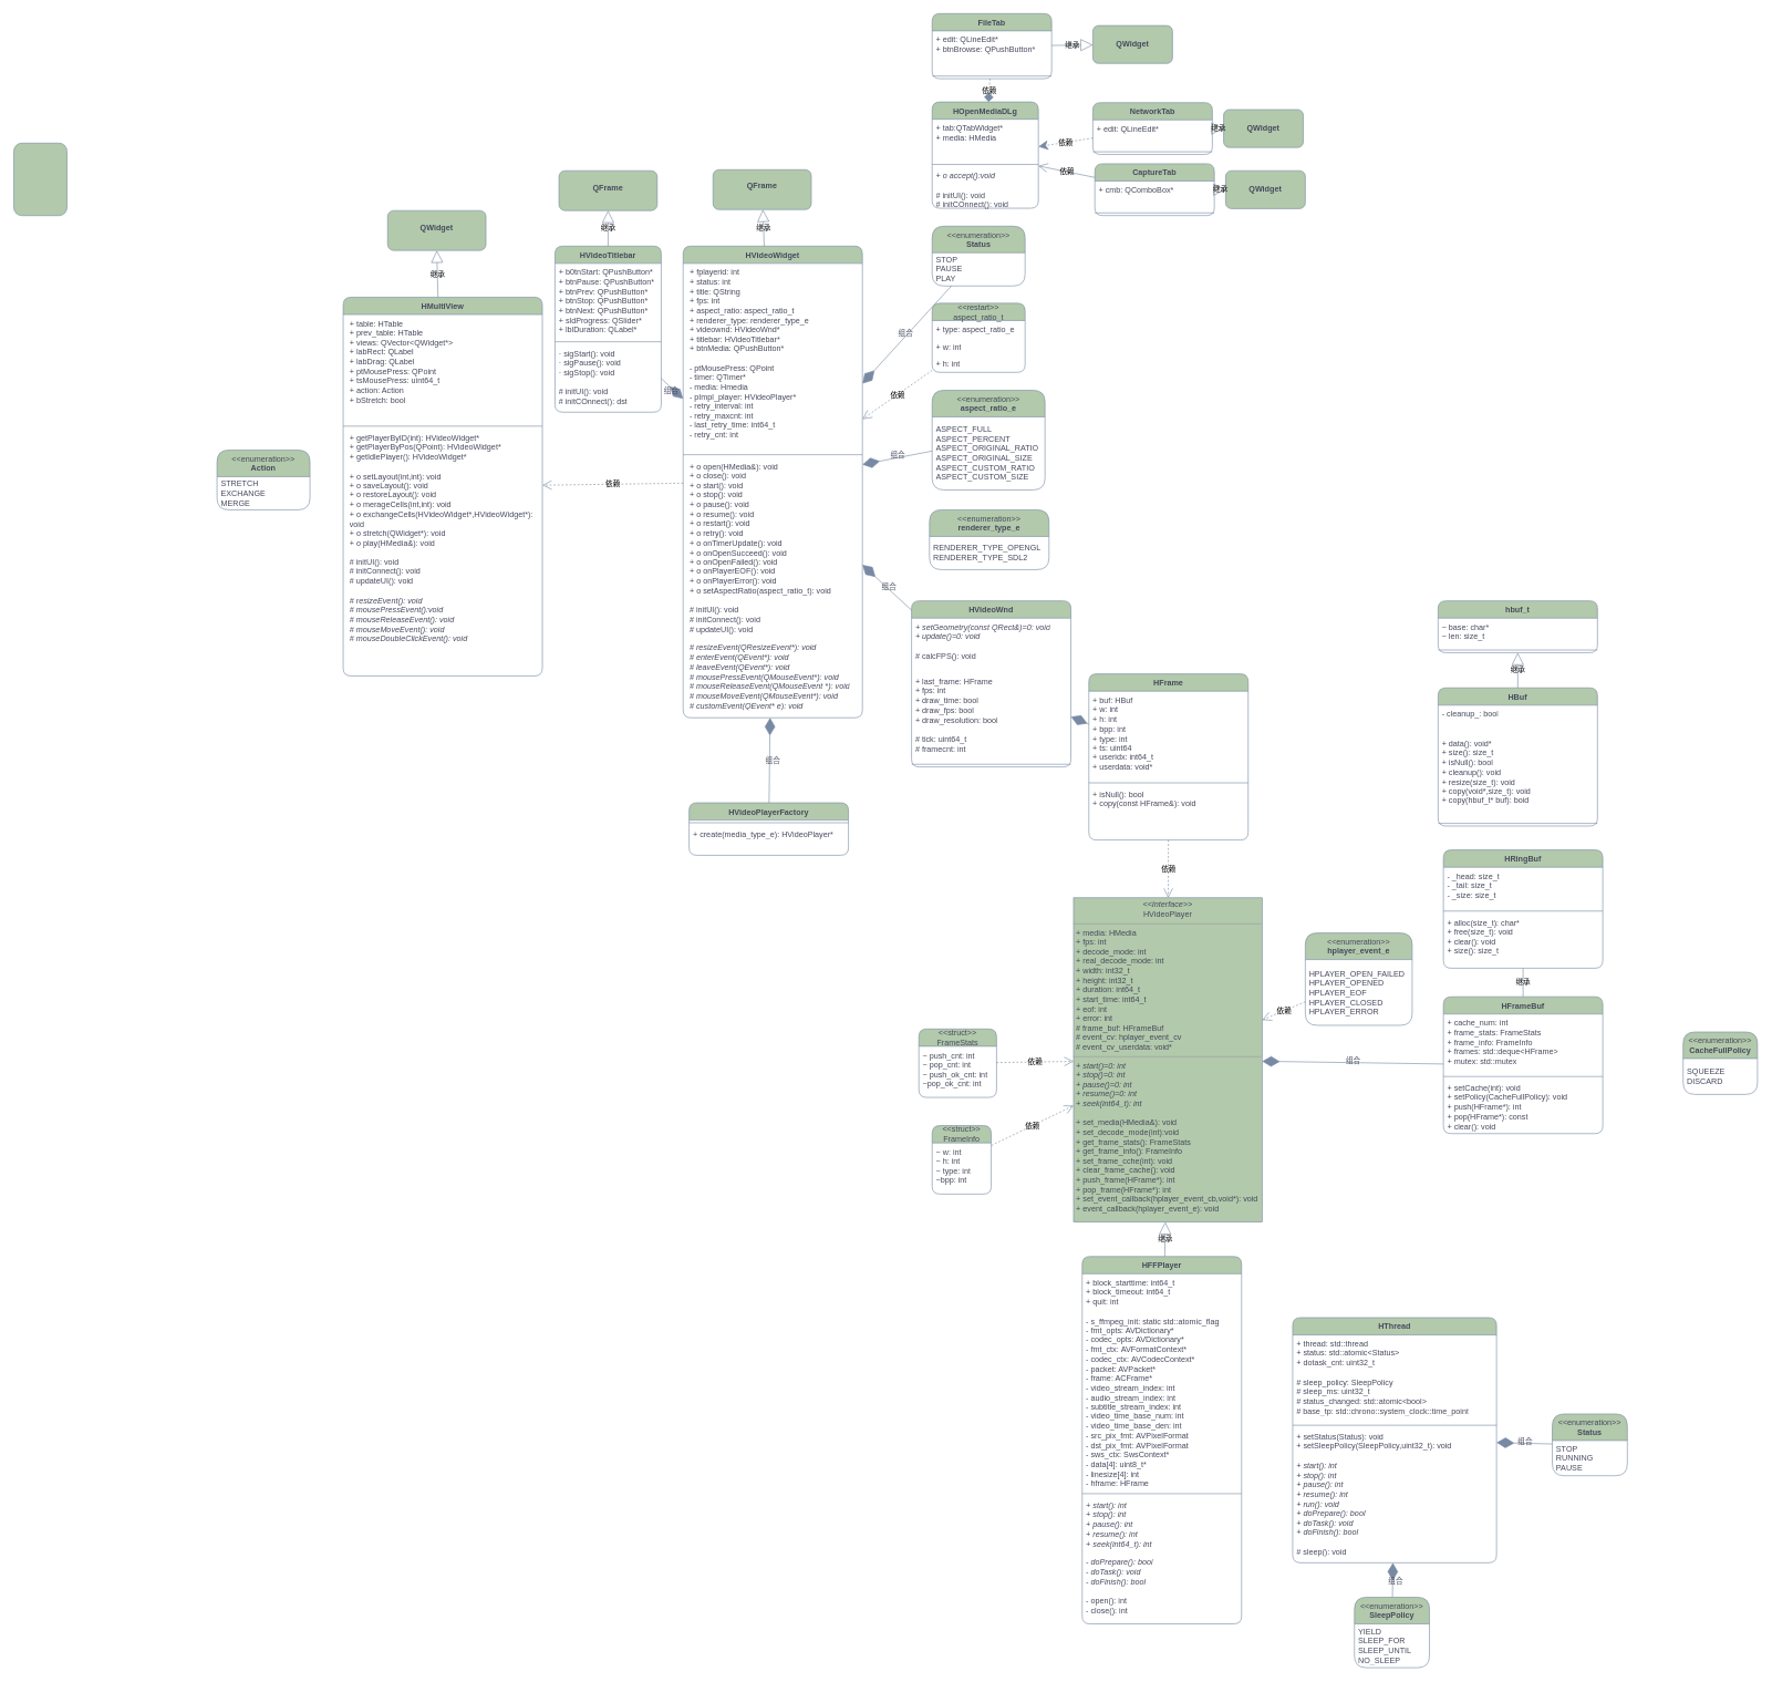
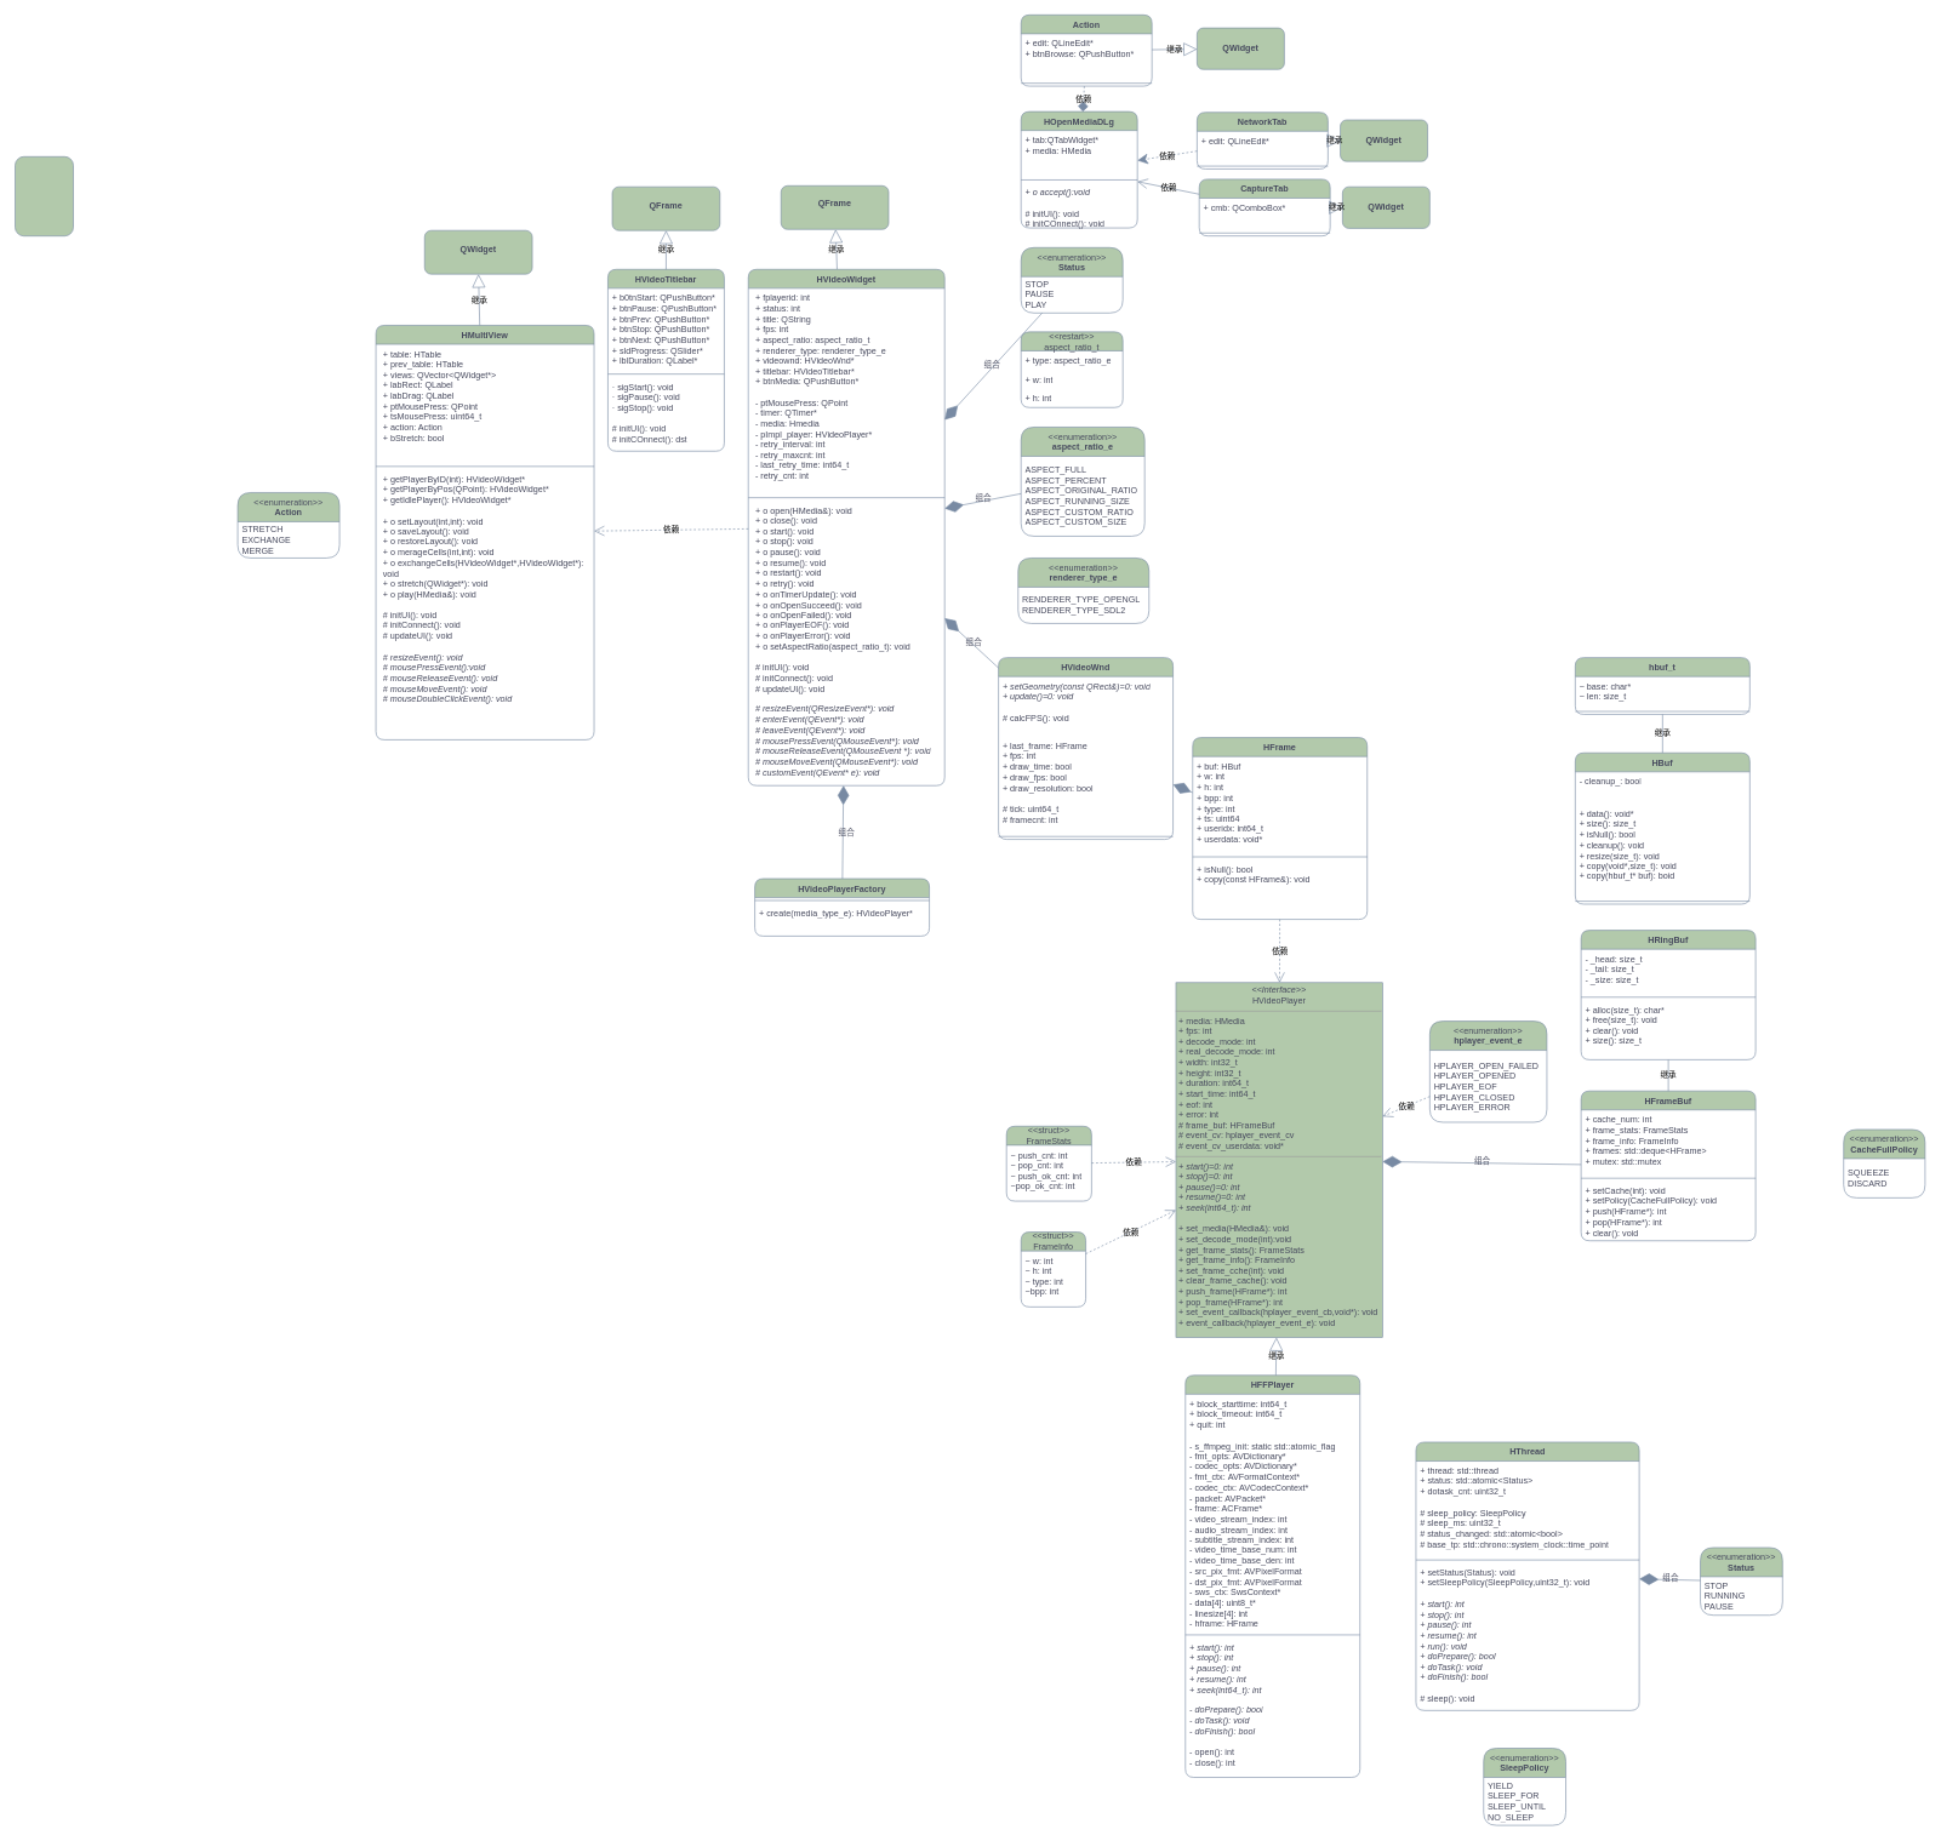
- <mxCell id="65" value="FileTab" style="swimlane;fontStyle=1;align=center;verticalAlign=top;childLayout=stackLayout;horizontal=1;startSize=26;horizontalStack=0;resizeParent=1;resizeParentMax=0;resizeLast=0;collapsible=1;marginBottom=0;whiteSpace=wrap;html=1;labelBackgroundColor=none;fillColor=#B2C9AB;strokeColor=#788AA3;fontColor=#46495D;rounded=1;" parent="1" vertex="1"><mxGeometry x="1403" y="20" width="180" height="98" as="geometry" /></mxCell>
+ <mxCell id="65" value="Action" style="swimlane;fontStyle=1;align=center;verticalAlign=top;childLayout=stackLayout;horizontal=1;startSize=26;horizontalStack=0;resizeParent=1;resizeParentMax=0;resizeLast=0;collapsible=1;marginBottom=0;whiteSpace=wrap;html=1;labelBackgroundColor=none;fillColor=#B2C9AB;strokeColor=#788AA3;fontColor=#46495D;rounded=1;" parent="1" vertex="1"><mxGeometry x="1403" y="20" width="180" height="98" as="geometry" /></mxCell>
- <mxCell id="58" value="" style="endArrow=diamondThin;endFill=1;endSize=24;html=1;rounded=0;labelBackgroundColor=none;strokeColor=#788AA3;fontColor=default;" parent="1" source="52" target="16" edge="1"><mxGeometry width="160" relative="1" as="geometry"><mxPoint x="1984" y="640.39" as="sourcePoint" /><mxPoint x="1898" y="643.39" as="targetPoint" /></mxGeometry></mxCell>
- <mxCell id="59" value="组合" style="edgeLabel;html=1;align=center;verticalAlign=middle;resizable=0;points=[];labelBackgroundColor=none;fontColor=#46495D;" parent="58" vertex="1" connectable="0"><mxGeometry x="0.0" y="-4" relative="1" as="geometry"><mxPoint as="offset" /></mxGeometry></mxCell>
- <mxCell id="24" value="依赖" style="endArrow=open;endSize=12;dashed=1;html=1;rounded=1;labelBackgroundColor=none;strokeColor=#788AA3;fontColor=default;" parent="1" source="12" target="16" edge="1"><mxGeometry width="160" relative="1" as="geometry"><mxPoint x="1733" y="459.67" as="sourcePoint" /><mxPoint x="1614" y="624.67" as="targetPoint" /></mxGeometry></mxCell>
- <mxCell id="26" value="ASPECT_FULL&lt;br&gt;ASPECT_PERCENT&lt;br&gt;ASPECT_ORIGINAL_RATIO&lt;br&gt;ASPECT_ORIGINAL_SIZE&lt;br&gt;ASPECT_CUSTOM_RATIO&lt;br&gt;ASPECT_CUSTOM_SIZE" style="text;html=1;strokeColor=none;fillColor=none;align=left;verticalAlign=middle;spacingLeft=4;spacingRight=4;overflow=hidden;rotatable=0;points=[[0,0.5],[1,0.5]];portConstraint=eastwest;whiteSpace=wrap;labelBackgroundColor=none;fontColor=#46495D;rounded=1;" parent="25" vertex="1"><mxGeometry y="40" width="170" height="110" as="geometry" /></mxCell>
+ <mxCell id="26" value="ASPECT_FULL&lt;br&gt;ASPECT_PERCENT&lt;br&gt;ASPECT_ORIGINAL_RATIO&lt;br&gt;ASPECT_RUNNING_SIZE&lt;br&gt;ASPECT_CUSTOM_RATIO&lt;br&gt;ASPECT_CUSTOM_SIZE" style="text;html=1;strokeColor=none;fillColor=none;align=left;verticalAlign=middle;spacingLeft=4;spacingRight=4;overflow=hidden;rotatable=0;points=[[0,0.5],[1,0.5]];portConstraint=eastwest;whiteSpace=wrap;labelBackgroundColor=none;fontColor=#46495D;rounded=1;" parent="25" vertex="1"><mxGeometry y="40" width="170" height="110" as="geometry" /></mxCell>
- <mxCell id="51" value="继承" style="endArrow=block;endSize=16;endFill=0;html=1;rounded=1;labelBackgroundColor=none;strokeColor=#788AA3;fontColor=default;" parent="1" source="44" target="48" edge="1"><mxGeometry x="0.002" width="160" relative="1" as="geometry"><mxPoint x="1841.99" y="860" as="sourcePoint" /><mxPoint x="1839.99" y="800" as="targetPoint" /><mxPoint as="offset" /></mxGeometry></mxCell>
+ <mxCell id="51" value="继承" style="endArrow=none;endSize=16;endFill=0;html=1;rounded=1;labelBackgroundColor=none;strokeColor=#788AA3;fontColor=default;" parent="1" source="44" target="48" edge="1"><mxGeometry x="0.002" width="160" relative="1" as="geometry"><mxPoint x="1841.99" y="860" as="sourcePoint" /><mxPoint x="1839.99" y="800" as="targetPoint" /><mxPoint as="offset" /></mxGeometry></mxCell>
- <mxCell id="103" value="+ setCache(int): void&lt;br&gt;+ setPolicy(CacheFullPolicy): void&lt;br&gt;+ push(HFrame*): int&lt;br&gt;+ pop(HFrame*): const&lt;br&gt;+ clear(): void" style="text;strokeColor=none;fillColor=none;align=left;verticalAlign=top;spacingLeft=4;spacingRight=4;overflow=hidden;rotatable=0;points=[[0,0.5],[1,0.5]];portConstraint=eastwest;whiteSpace=wrap;html=1;labelBackgroundColor=none;fontColor=#46495D;rounded=1;" vertex="1" parent="100"><mxGeometry y="124" width="240" height="82" as="geometry" /></mxCell>
+ <mxCell id="103" value="+ setCache(int): void&lt;br&gt;+ setPolicy(CacheFullPolicy): void&lt;br&gt;+ push(HFrame*): int&lt;br&gt;+ pop(HFrame*): int&lt;br&gt;+ clear(): void" style="text;strokeColor=none;fillColor=none;align=left;verticalAlign=top;spacingLeft=4;spacingRight=4;overflow=hidden;rotatable=0;points=[[0,0.5],[1,0.5]];portConstraint=eastwest;whiteSpace=wrap;html=1;labelBackgroundColor=none;fontColor=#46495D;rounded=1;" vertex="1" parent="100"><mxGeometry y="124" width="240" height="82" as="geometry" /></mxCell>
- <mxCell id="124" value="" style="endArrow=diamondThin;endFill=1;endSize=24;html=1;rounded=0;labelBackgroundColor=none;strokeColor=#788AA3;fontColor=default;" edge="1" parent="1" source="122" target="114"><mxGeometry width="160" relative="1" as="geometry"><mxPoint x="2640" y="2436.05" as="sourcePoint" /><mxPoint x="2510" y="2469.05" as="targetPoint" /></mxGeometry></mxCell>
- <mxCell id="125" value="组合" style="edgeLabel;html=1;align=center;verticalAlign=middle;resizable=0;points=[];labelBackgroundColor=none;fontColor=#46495D;" vertex="1" connectable="0" parent="124"><mxGeometry x="0.0" y="-4" relative="1" as="geometry"><mxPoint as="offset" /></mxGeometry></mxCell>
